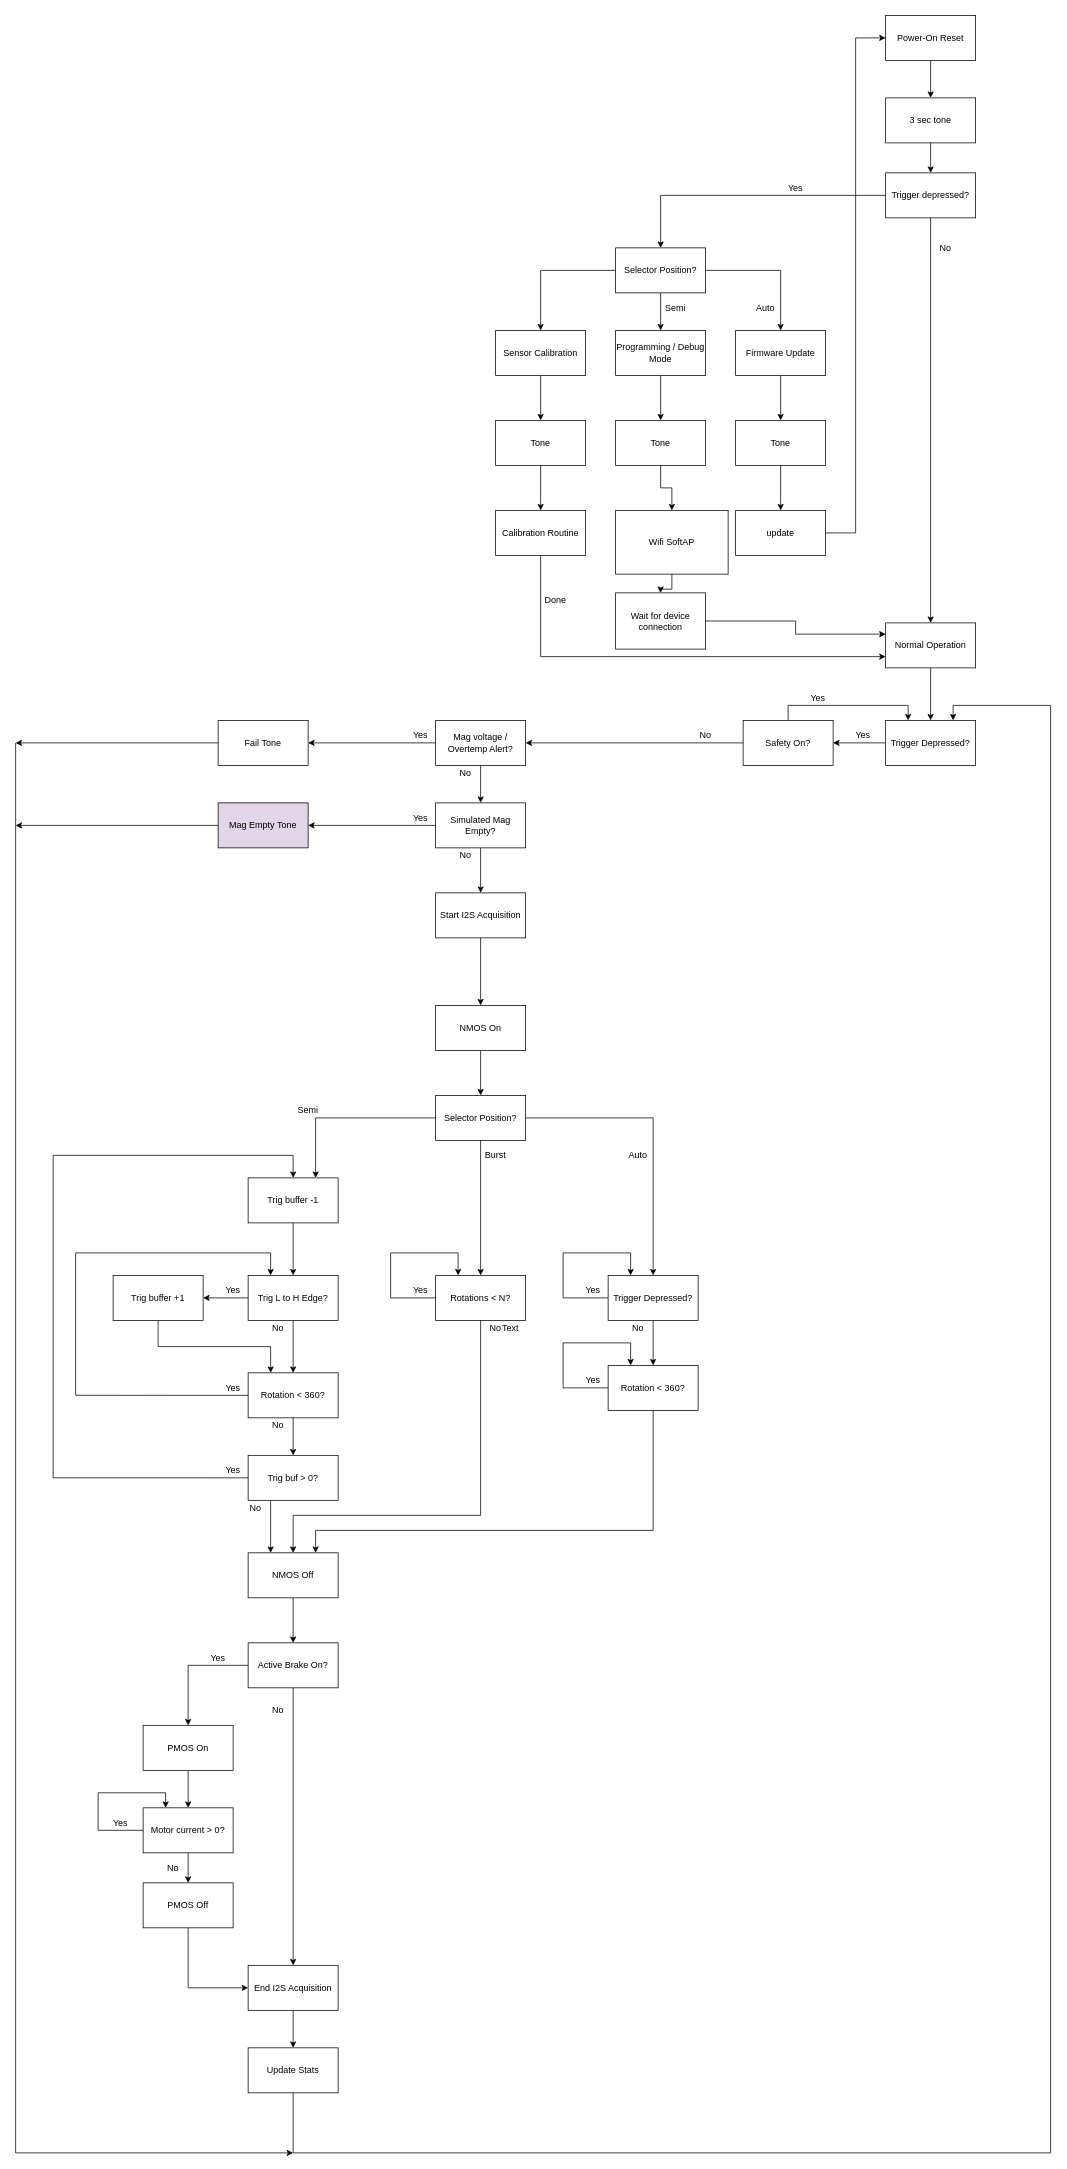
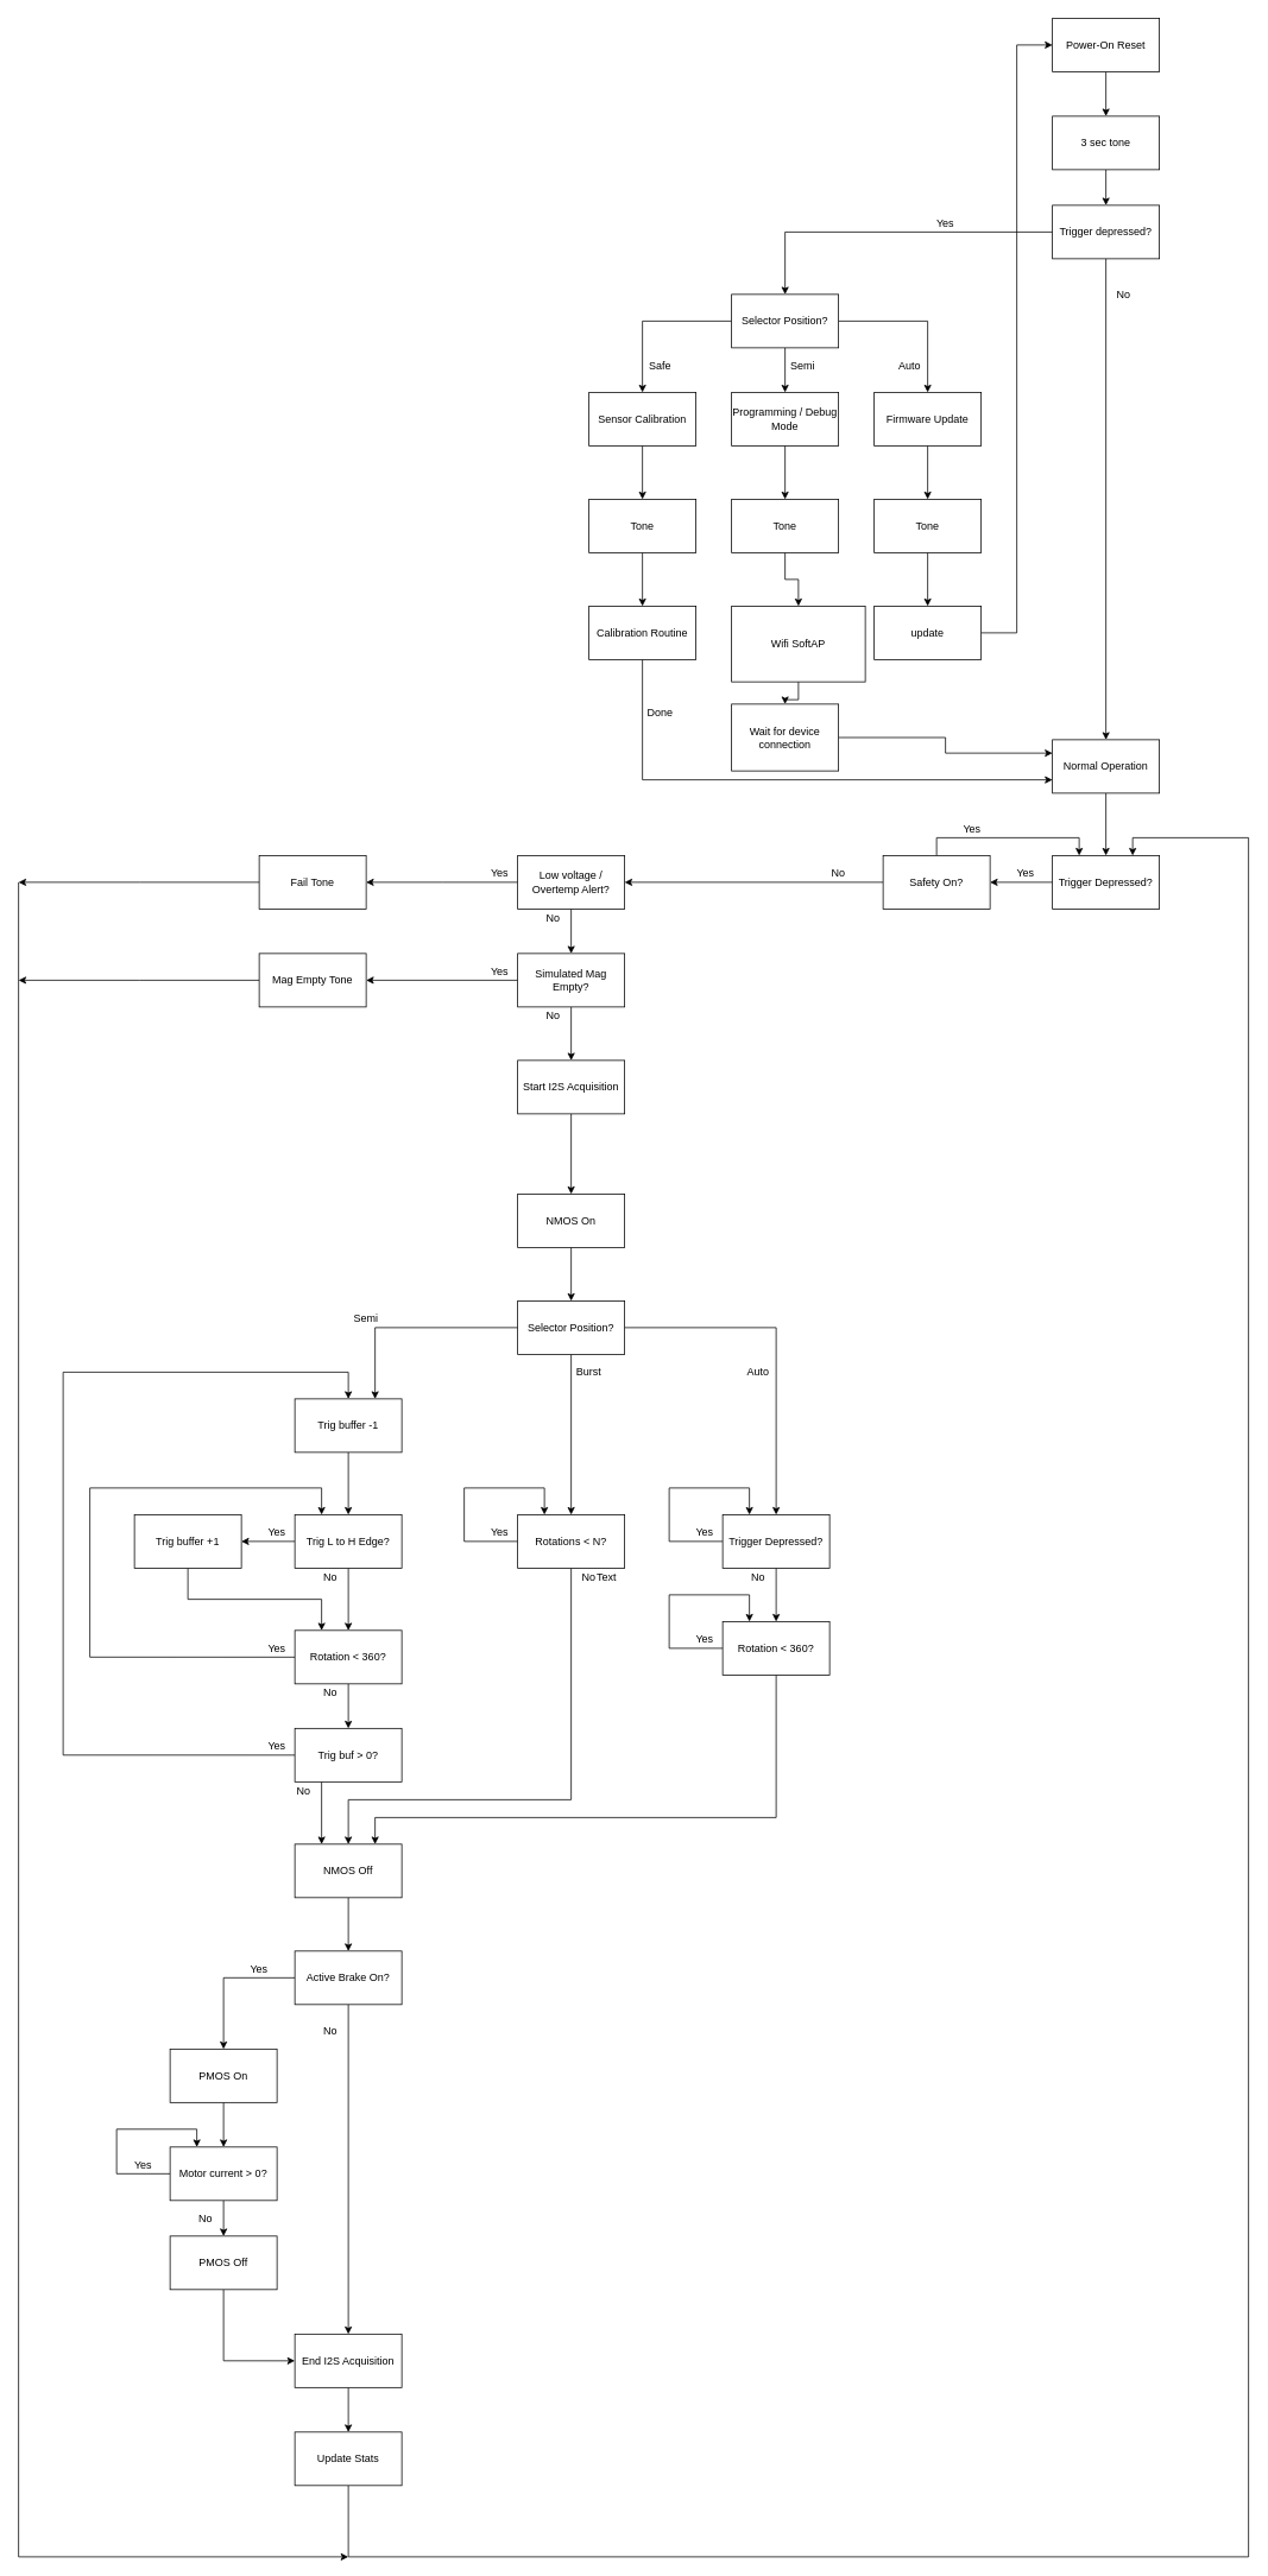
+ <mxCell id="21" value="Safe" style="text;html=1;strokeColor=none;fillColor=none;align=center;verticalAlign=middle;whiteSpace=wrap;rounded=0;" vertex="1" parent="1"><mxGeometry x="720" y="400" width="40" height="20" as="geometry" /></mxCell>
- <mxCell id="99" value="Mag voltage / Overtemp Alert?" style="rounded=0;whiteSpace=wrap;html=1;" vertex="1" parent="1"><mxGeometry x="580" y="960" width="120" height="60" as="geometry" /></mxCell>
+ <mxCell id="99" value="Low voltage / Overtemp Alert?" style="rounded=0;whiteSpace=wrap;html=1;" vertex="1" parent="1"><mxGeometry x="580" y="960" width="120" height="60" as="geometry" /></mxCell>
- <mxCell id="110" value="Mag Empty Tone" style="rounded=0;whiteSpace=wrap;html=1;fillColor=#e1d5e7;" vertex="1" parent="1"><mxGeometry x="290" y="1070" width="120" height="60" as="geometry" /></mxCell>
+ <mxCell id="110" value="Mag Empty Tone" style="rounded=0;whiteSpace=wrap;html=1;" vertex="1" parent="1"><mxGeometry x="290" y="1070" width="120" height="60" as="geometry" /></mxCell>
